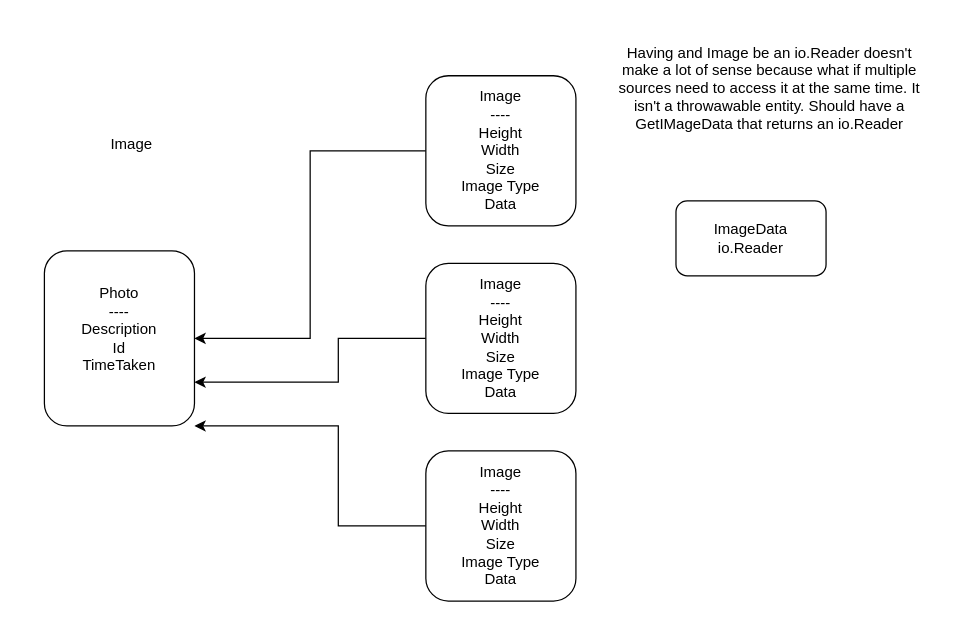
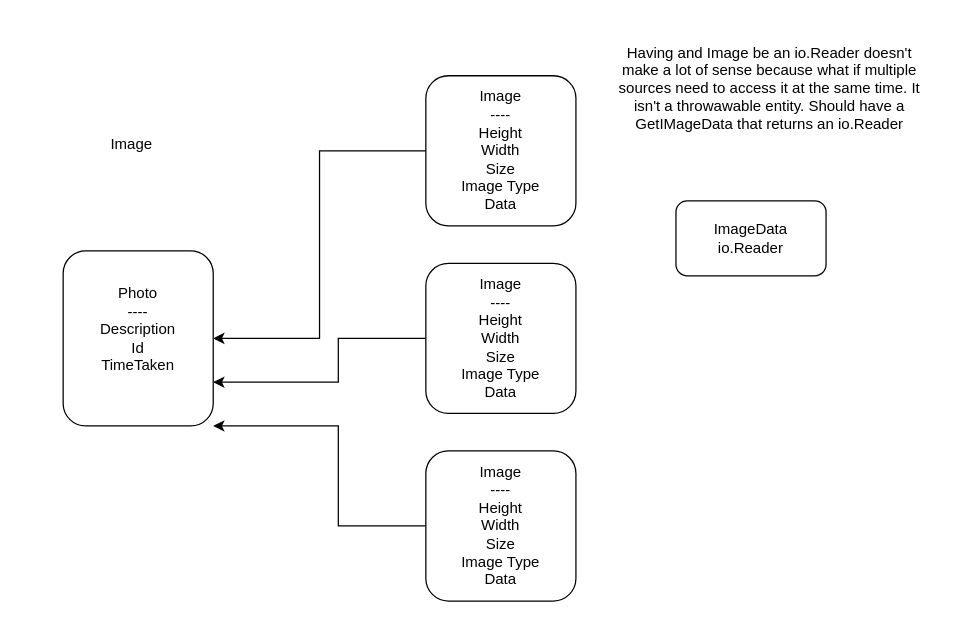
- <mxCell id="2" value="Photo&lt;br&gt;----&lt;br&gt;Description&lt;br&gt;Id&lt;br&gt;TimeTaken&lt;br&gt;&lt;br&gt;" style="rounded=1;whiteSpace=wrap;html=1;" vertex="1" parent="1"><mxGeometry x="35" y="200" width="120" height="140" as="geometry" /></mxCell>
+ <mxCell id="2" value="Photo&lt;br&gt;----&lt;br&gt;Description&lt;br&gt;Id&lt;br&gt;TimeTaken&lt;br&gt;&lt;br&gt;" style="rounded=1;whiteSpace=wrap;html=1;" vertex="1" parent="1"><mxGeometry x="50" y="200" width="120" height="140" as="geometry" /></mxCell>
